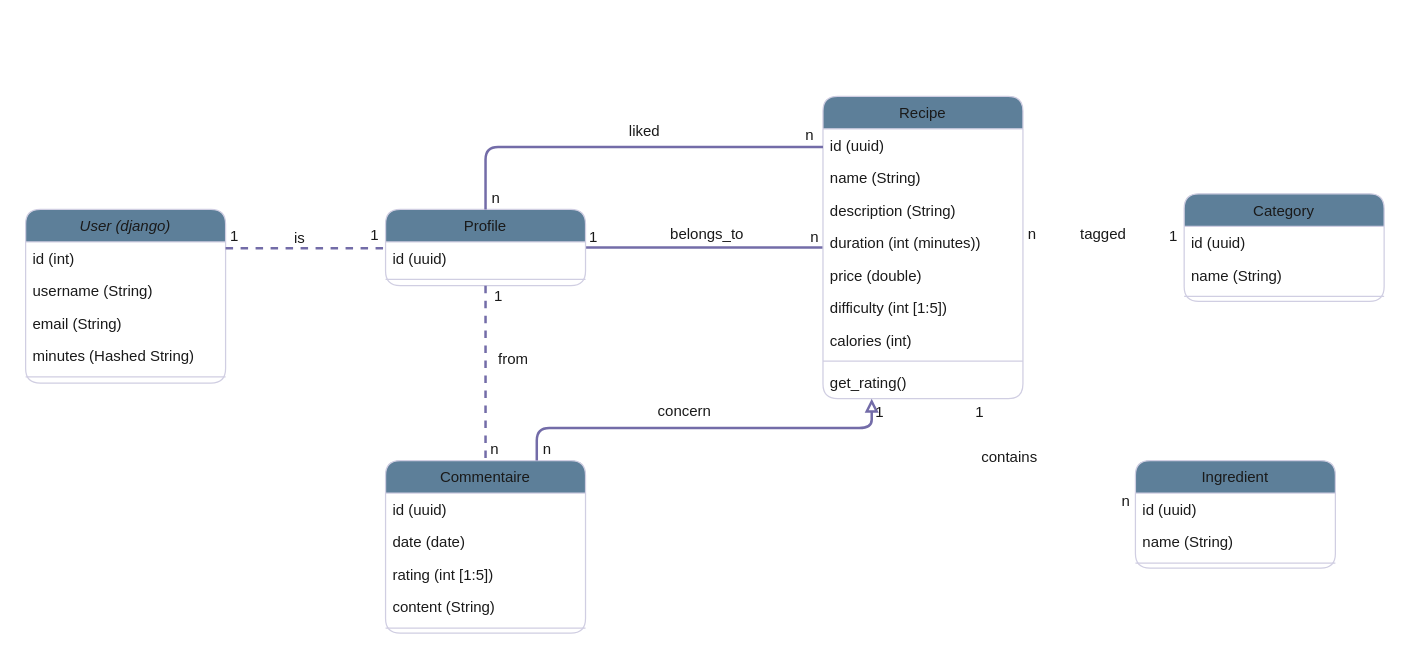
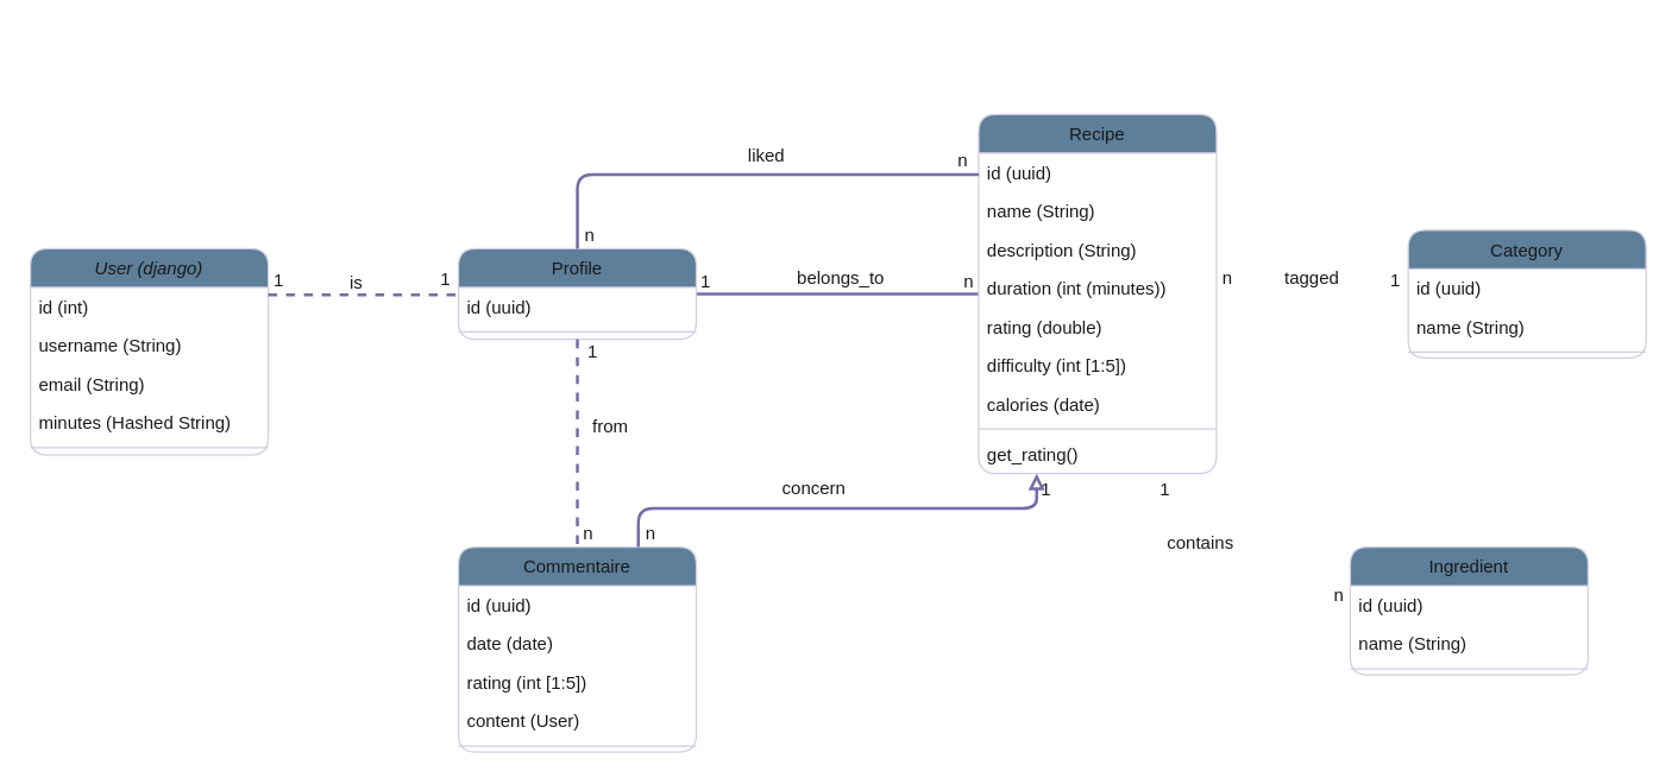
- <mxCell id="21" value="price (double)" style="text;align=left;verticalAlign=top;spacingLeft=4;spacingRight=4;overflow=hidden;rotatable=0;points=[[0,0.5],[1,0.5]];portConstraint=eastwest;labelBackgroundColor=none;fontColor=#1A1A1A;rounded=1;" vertex="1" parent="16"><mxGeometry y="130" width="160" height="26" as="geometry" /></mxCell>
+ <mxCell id="21" value="rating (double)" style="text;align=left;verticalAlign=top;spacingLeft=4;spacingRight=4;overflow=hidden;rotatable=0;points=[[0,0.5],[1,0.5]];portConstraint=eastwest;labelBackgroundColor=none;fontColor=#1A1A1A;rounded=1;" vertex="1" parent="16"><mxGeometry y="130" width="160" height="26" as="geometry" /></mxCell>
- <mxCell id="23" value="calories (int)" style="text;align=left;verticalAlign=top;spacingLeft=4;spacingRight=4;overflow=hidden;rotatable=0;points=[[0,0.5],[1,0.5]];portConstraint=eastwest;labelBackgroundColor=none;fontColor=#1A1A1A;rounded=1;" vertex="1" parent="16"><mxGeometry y="182" width="160" height="26" as="geometry" /></mxCell>
+ <mxCell id="23" value="calories (date)" style="text;align=left;verticalAlign=top;spacingLeft=4;spacingRight=4;overflow=hidden;rotatable=0;points=[[0,0.5],[1,0.5]];portConstraint=eastwest;labelBackgroundColor=none;fontColor=#1A1A1A;rounded=1;" vertex="1" parent="16"><mxGeometry y="182" width="160" height="26" as="geometry" /></mxCell>
- <mxCell id="38" value="content (String)" style="text;align=left;verticalAlign=top;spacingLeft=4;spacingRight=4;overflow=hidden;rotatable=0;points=[[0,0.5],[1,0.5]];portConstraint=eastwest;labelBackgroundColor=none;fontColor=#1A1A1A;rounded=1;" vertex="1" parent="34"><mxGeometry y="104" width="160" height="26" as="geometry" /></mxCell>
+ <mxCell id="38" value="content (User)" style="text;align=left;verticalAlign=top;spacingLeft=4;spacingRight=4;overflow=hidden;rotatable=0;points=[[0,0.5],[1,0.5]];portConstraint=eastwest;labelBackgroundColor=none;fontColor=#1A1A1A;rounded=1;" vertex="1" parent="34"><mxGeometry y="104" width="160" height="26" as="geometry" /></mxCell>
